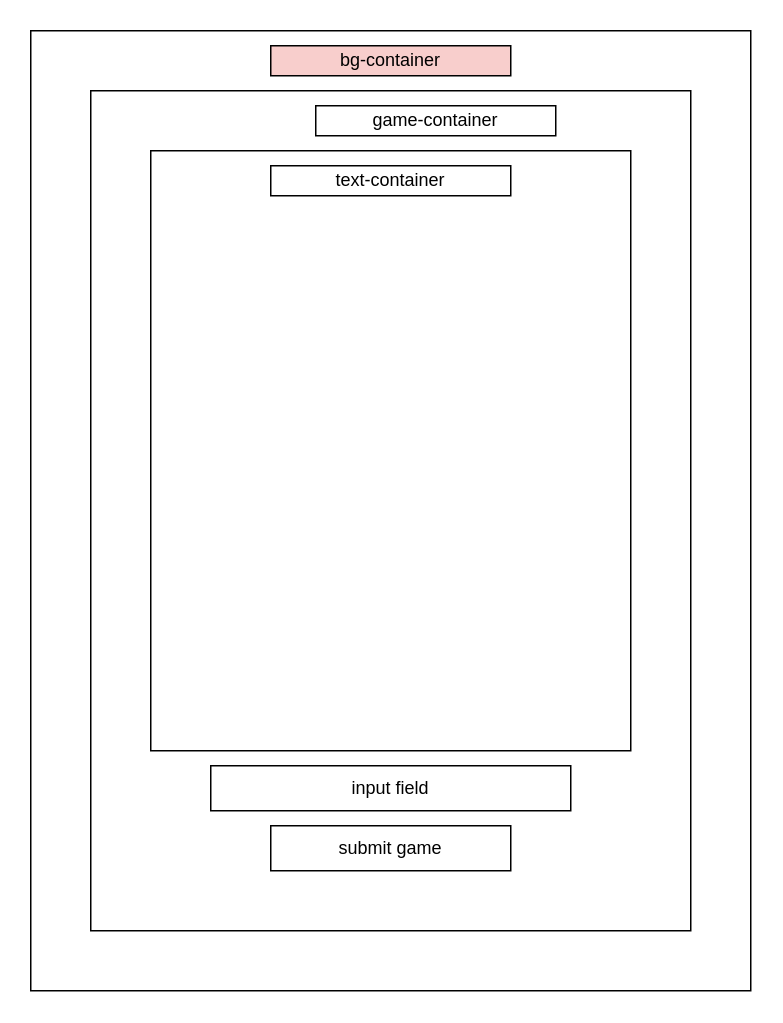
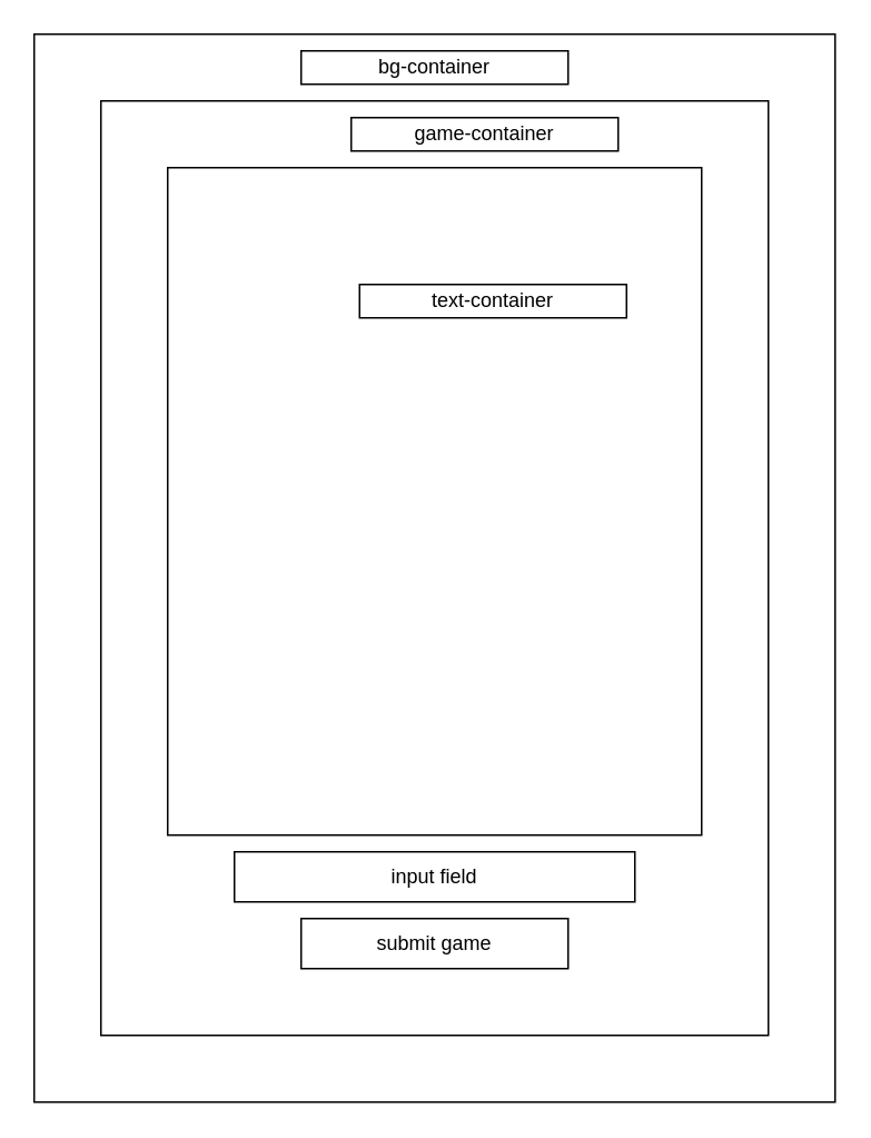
- <mxCell id="7" value="bg-container" style="rounded=0;whiteSpace=wrap;html=1;fillColor=#f8cecc;" vertex="1" parent="1"><mxGeometry x="180" y="30" width="160" height="20" as="geometry" /></mxCell>
+ <mxCell id="7" value="bg-container" style="rounded=0;whiteSpace=wrap;html=1;" vertex="1" parent="1"><mxGeometry x="180" y="30" width="160" height="20" as="geometry" /></mxCell>
- <mxCell id="9" value="text-container" style="rounded=0;whiteSpace=wrap;html=1;" vertex="1" parent="1"><mxGeometry x="180" y="110" width="160" height="20" as="geometry" /></mxCell>
+ <mxCell id="9" value="text-container" style="rounded=0;whiteSpace=wrap;html=1;" vertex="1" parent="1"><mxGeometry x="215" y="170" width="160" height="20" as="geometry" /></mxCell>
